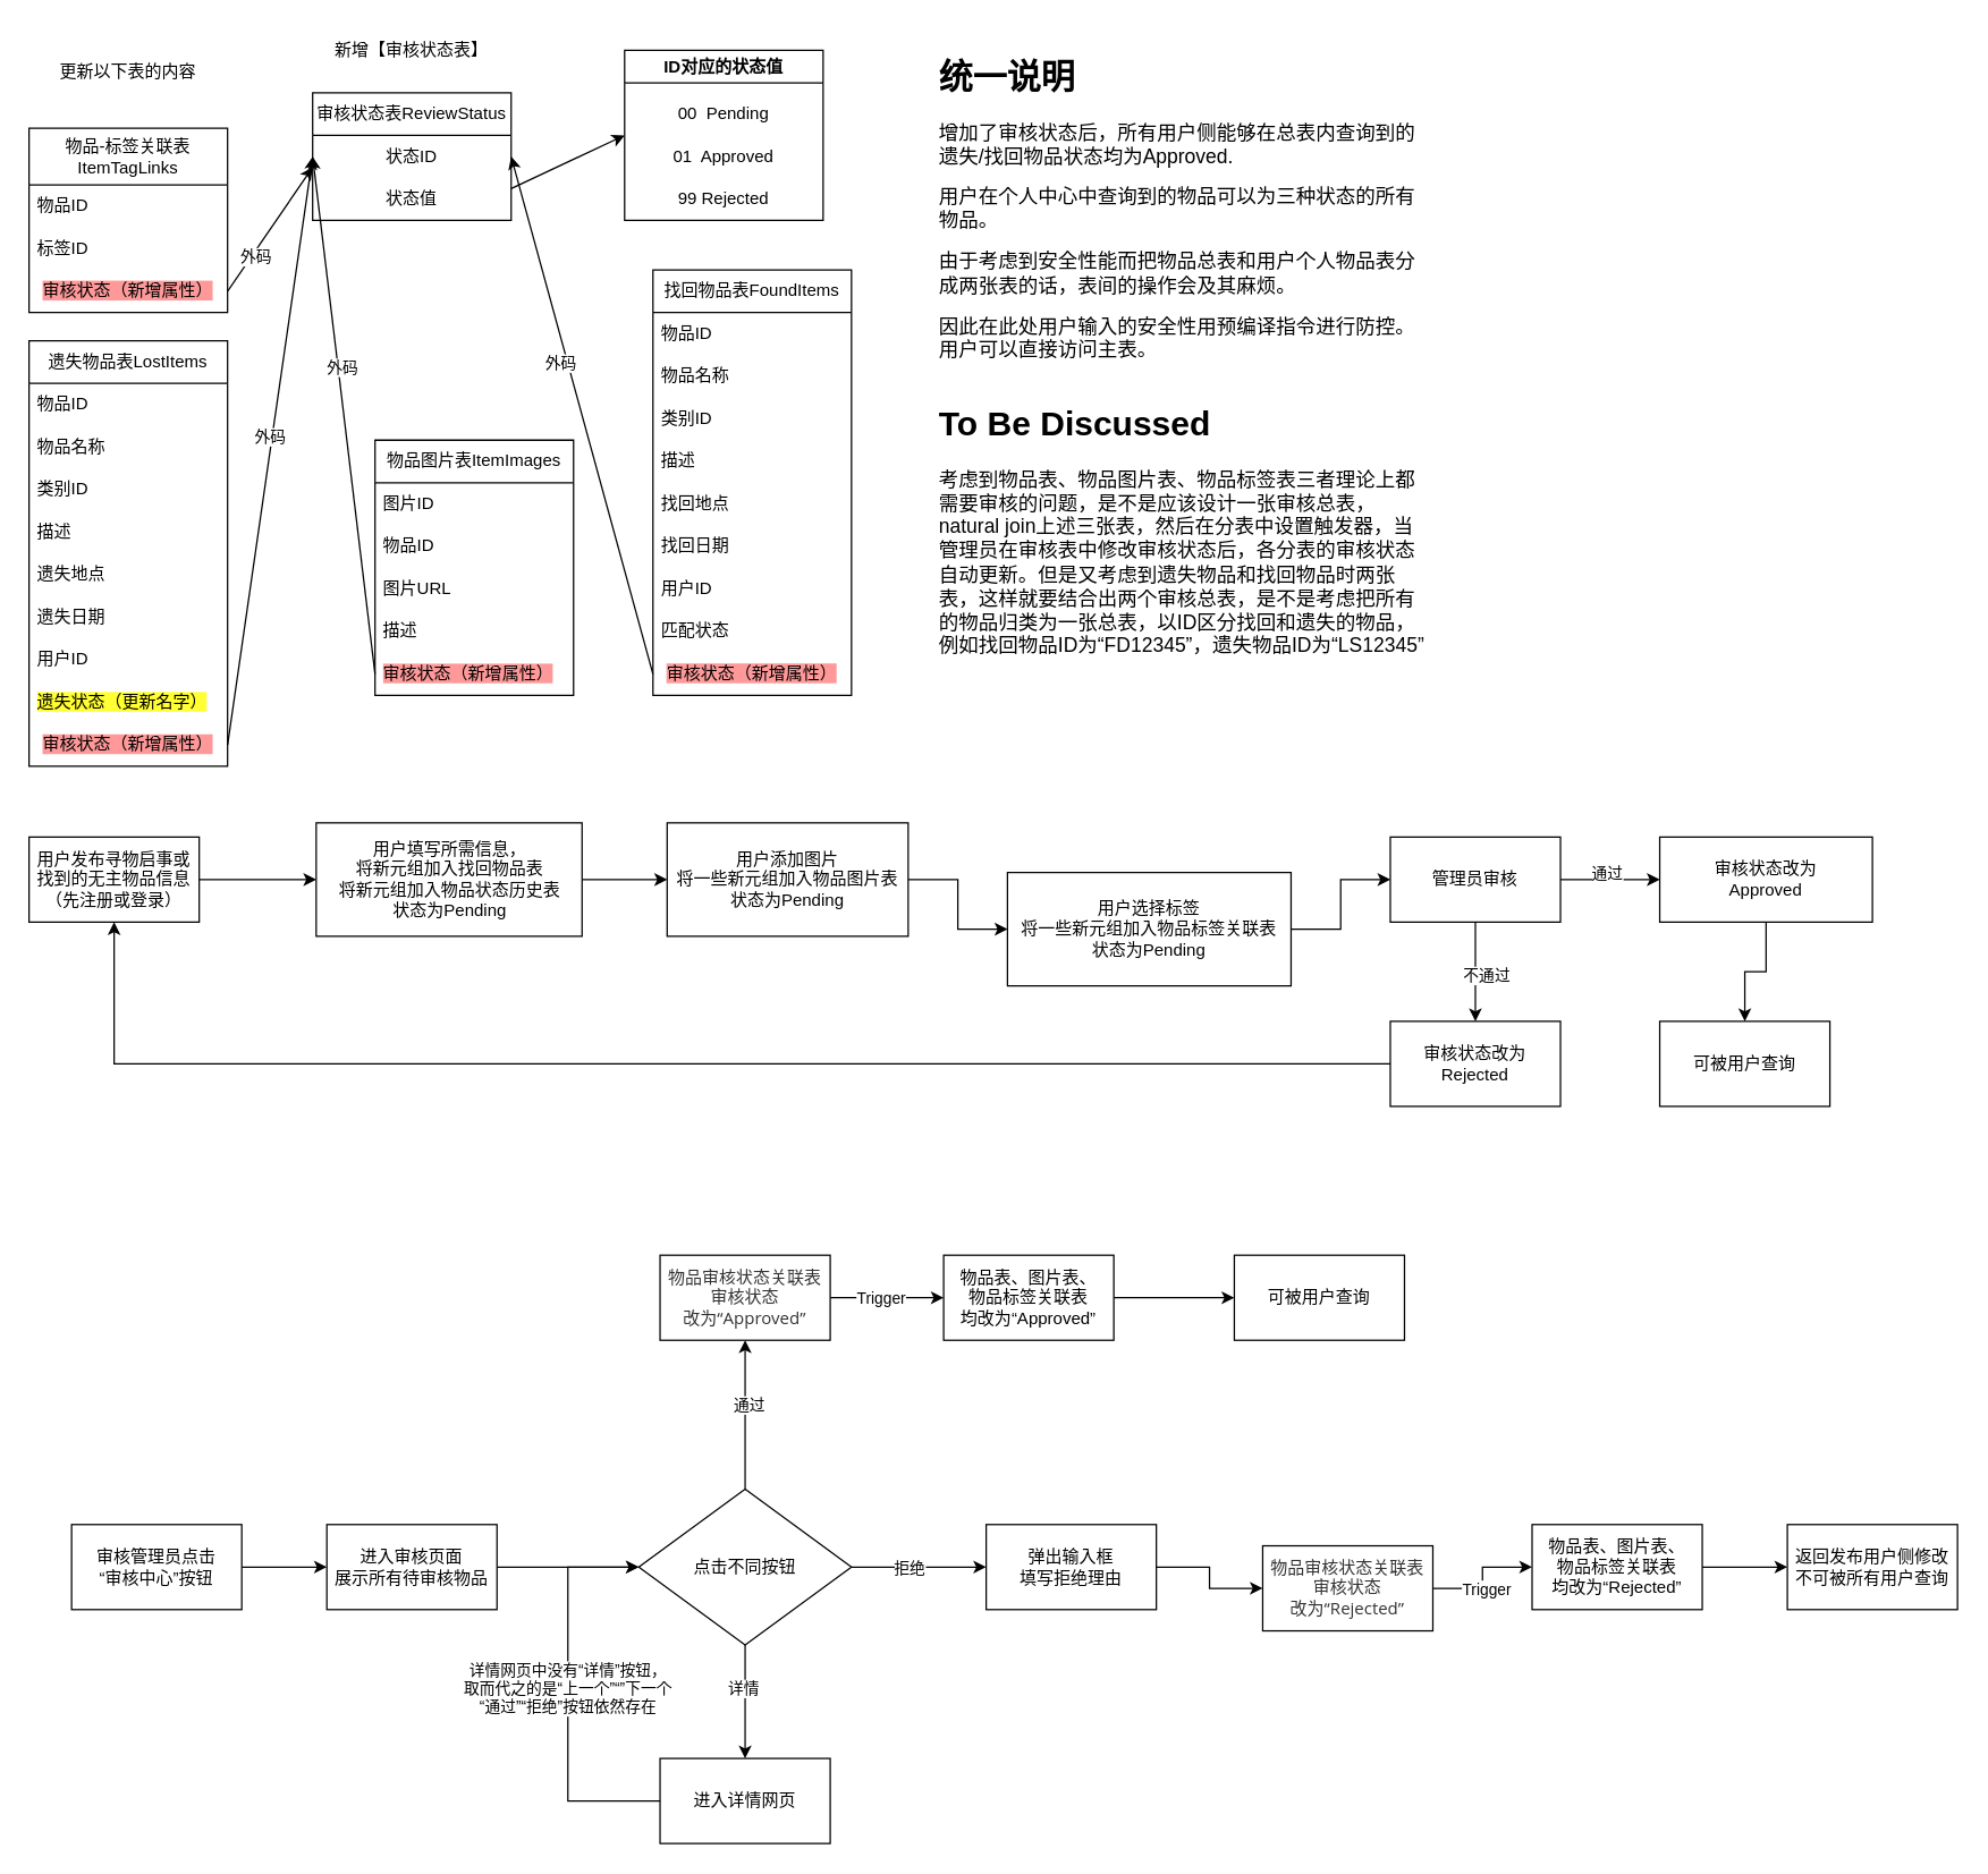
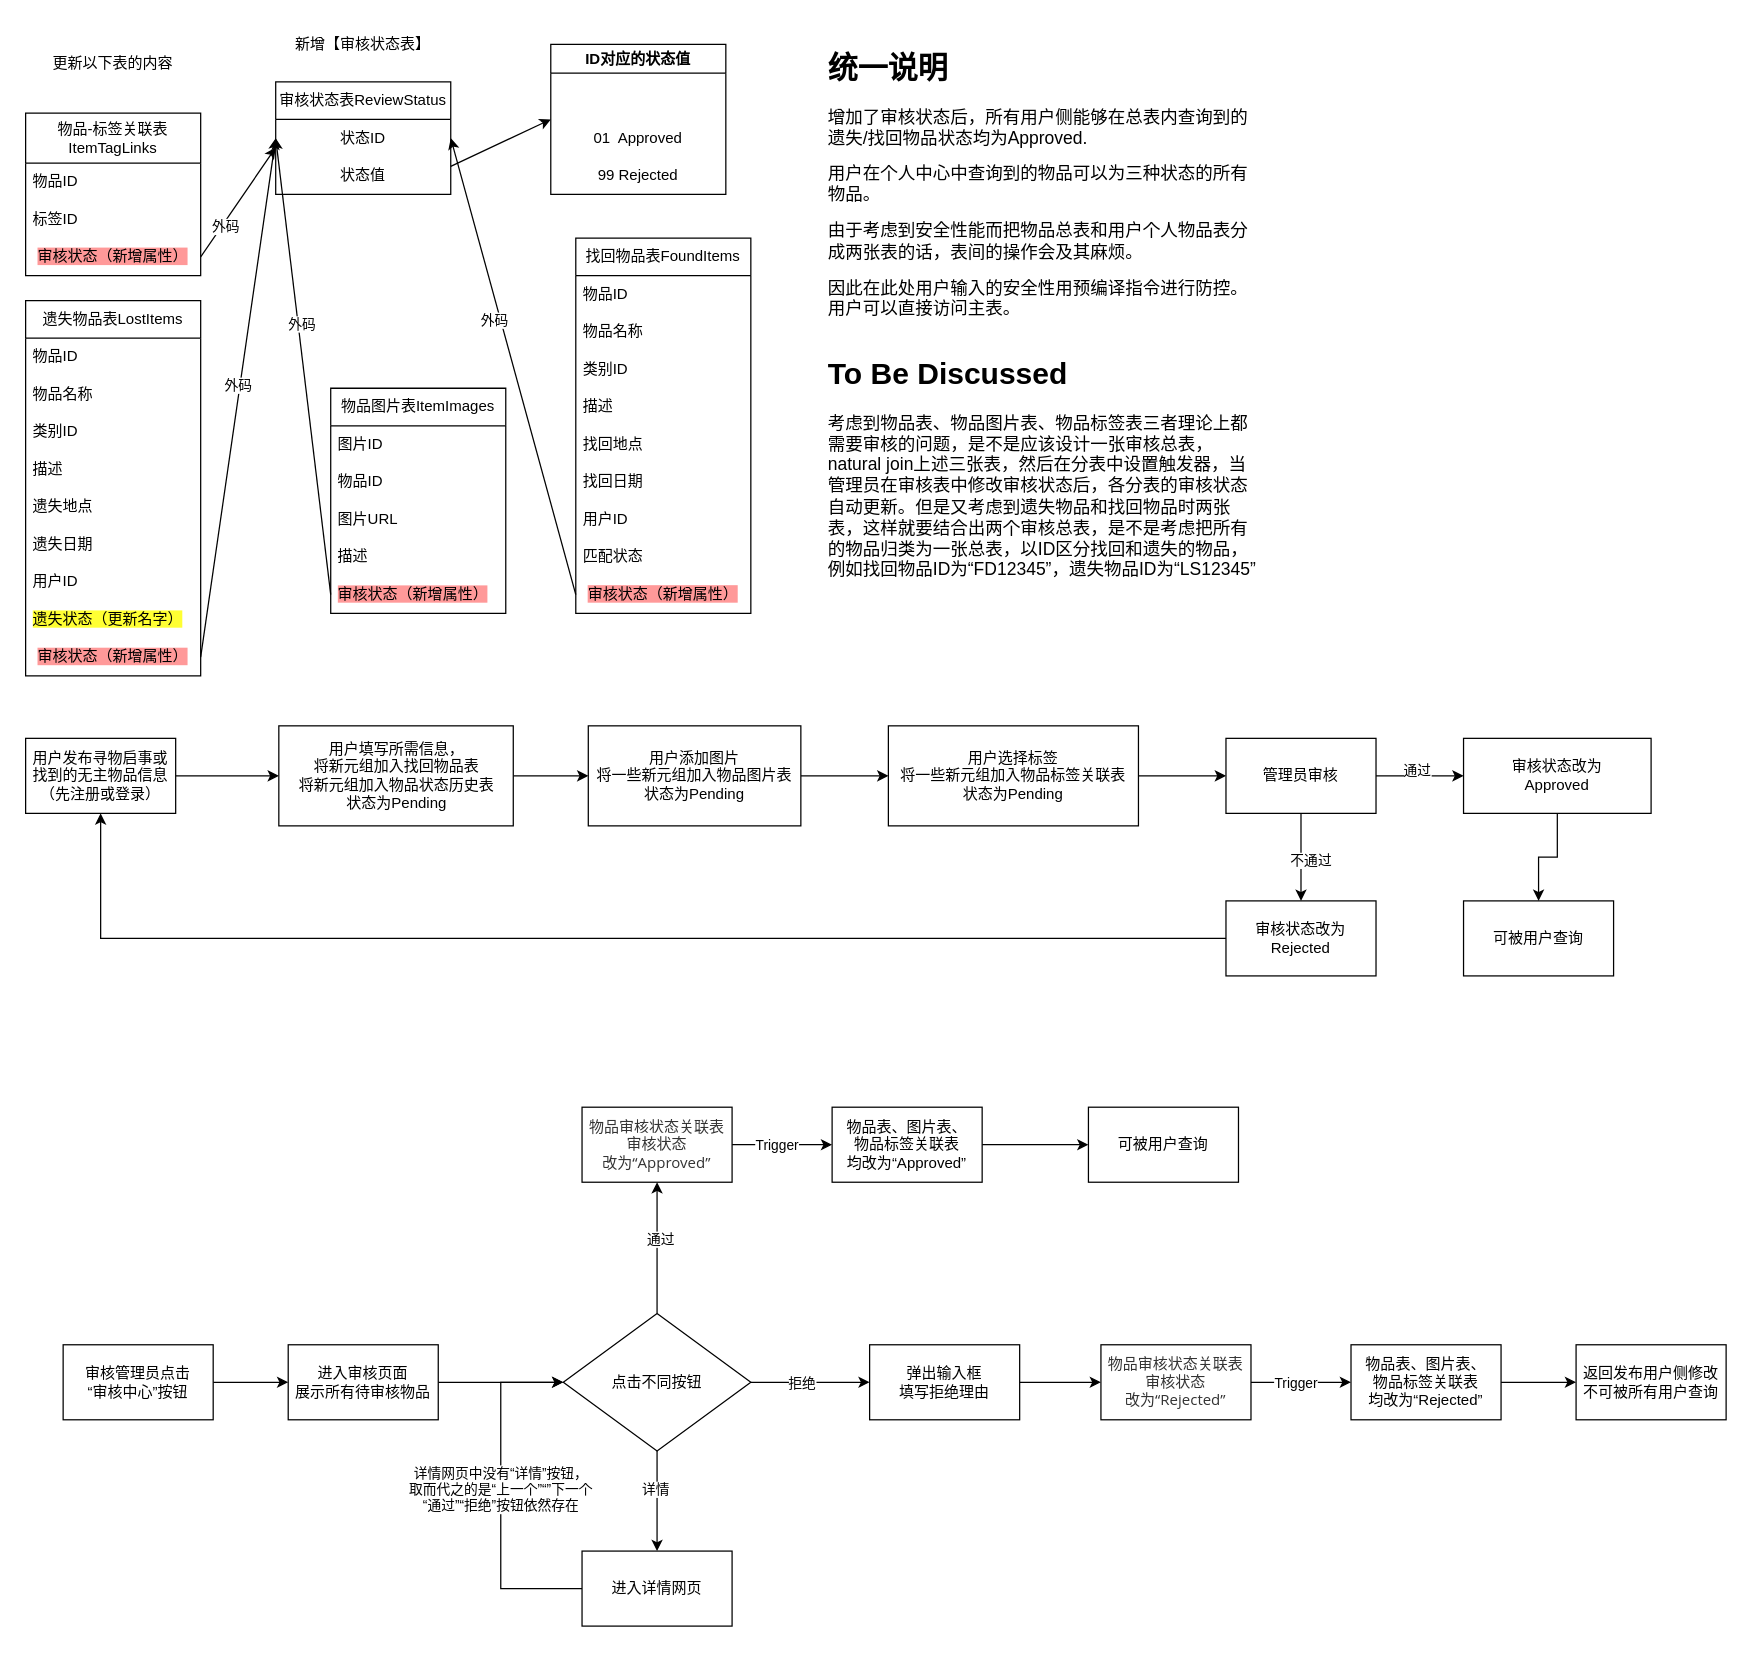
- <mxCell id="39" value="00&amp;nbsp; Pending" style="text;html=1;align=center;verticalAlign=middle;whiteSpace=wrap;rounded=0;" parent="36" vertex="1"><mxGeometry y="30" width="140" height="30" as="geometry" /></mxCell>
- <mxCell id="51" value="用户选择标签&lt;div&gt;将一些新元组加入物品标签关联表&lt;br&gt;&lt;/div&gt;&lt;div&gt;状态为Pending&lt;br&gt;&lt;/div&gt;" style="rounded=0;whiteSpace=wrap;html=1;" parent="1" vertex="1"><mxGeometry x="710" y="615" width="200" height="80" as="geometry" /></mxCell>
+ <mxCell id="51" value="用户选择标签&lt;div&gt;将一些新元组加入物品标签关联表&lt;br&gt;&lt;/div&gt;&lt;div&gt;状态为Pending&lt;br&gt;&lt;/div&gt;" style="rounded=0;whiteSpace=wrap;html=1;" parent="1" vertex="1"><mxGeometry x="710" y="580" width="200" height="80" as="geometry" /></mxCell>
- <mxCell id="90" value="&lt;span style=&quot;color: rgb(51, 51, 51); font-family: &amp;quot;Open Sans&amp;quot;, &amp;quot;Clear Sans&amp;quot;, &amp;quot;Helvetica Neue&amp;quot;, Helvetica, Arial, &amp;quot;Segoe UI Emoji&amp;quot;, sans-serif; orphans: 4; text-align: left; white-space-collapse: preserve; background-color: rgb(255, 255, 255);&quot;&gt;&lt;font style=&quot;font-size: 12px;&quot;&gt;物品审核状态关联表&lt;/font&gt;&lt;/span&gt;&lt;div&gt;&lt;span style=&quot;color: rgb(51, 51, 51); font-family: &amp;quot;Open Sans&amp;quot;, &amp;quot;Clear Sans&amp;quot;, &amp;quot;Helvetica Neue&amp;quot;, Helvetica, Arial, &amp;quot;Segoe UI Emoji&amp;quot;, sans-serif; orphans: 4; text-align: left; white-space-collapse: preserve; background-color: rgb(255, 255, 255);&quot;&gt;&lt;font style=&quot;font-size: 12px;&quot;&gt;审核状态&lt;/font&gt;&lt;/span&gt;&lt;/div&gt;&lt;div&gt;&lt;span style=&quot;color: rgb(51, 51, 51); font-family: &amp;quot;Open Sans&amp;quot;, &amp;quot;Clear Sans&amp;quot;, &amp;quot;Helvetica Neue&amp;quot;, Helvetica, Arial, &amp;quot;Segoe UI Emoji&amp;quot;, sans-serif; orphans: 4; text-align: left; white-space-collapse: preserve; background-color: rgb(255, 255, 255);&quot;&gt;&lt;font style=&quot;font-size: 12px;&quot;&gt;改为“Rejected”&lt;/font&gt;&lt;/span&gt;&lt;/div&gt;" style="whiteSpace=wrap;html=1;rounded=0;" vertex="1" parent="1"><mxGeometry x="890" y="1090" width="120" height="60" as="geometry" /></mxCell>
+ <mxCell id="90" value="&lt;span style=&quot;color: rgb(51, 51, 51); font-family: &amp;quot;Open Sans&amp;quot;, &amp;quot;Clear Sans&amp;quot;, &amp;quot;Helvetica Neue&amp;quot;, Helvetica, Arial, &amp;quot;Segoe UI Emoji&amp;quot;, sans-serif; orphans: 4; text-align: left; white-space-collapse: preserve; background-color: rgb(255, 255, 255);&quot;&gt;&lt;font style=&quot;font-size: 12px;&quot;&gt;物品审核状态关联表&lt;/font&gt;&lt;/span&gt;&lt;div&gt;&lt;span style=&quot;color: rgb(51, 51, 51); font-family: &amp;quot;Open Sans&amp;quot;, &amp;quot;Clear Sans&amp;quot;, &amp;quot;Helvetica Neue&amp;quot;, Helvetica, Arial, &amp;quot;Segoe UI Emoji&amp;quot;, sans-serif; orphans: 4; text-align: left; white-space-collapse: preserve; background-color: rgb(255, 255, 255);&quot;&gt;&lt;font style=&quot;font-size: 12px;&quot;&gt;审核状态&lt;/font&gt;&lt;/span&gt;&lt;/div&gt;&lt;div&gt;&lt;span style=&quot;color: rgb(51, 51, 51); font-family: &amp;quot;Open Sans&amp;quot;, &amp;quot;Clear Sans&amp;quot;, &amp;quot;Helvetica Neue&amp;quot;, Helvetica, Arial, &amp;quot;Segoe UI Emoji&amp;quot;, sans-serif; orphans: 4; text-align: left; white-space-collapse: preserve; background-color: rgb(255, 255, 255);&quot;&gt;&lt;font style=&quot;font-size: 12px;&quot;&gt;改为“Rejected”&lt;/font&gt;&lt;/span&gt;&lt;/div&gt;" style="whiteSpace=wrap;html=1;rounded=0;" vertex="1" parent="1"><mxGeometry x="880" y="1075" width="120" height="60" as="geometry" /></mxCell>
